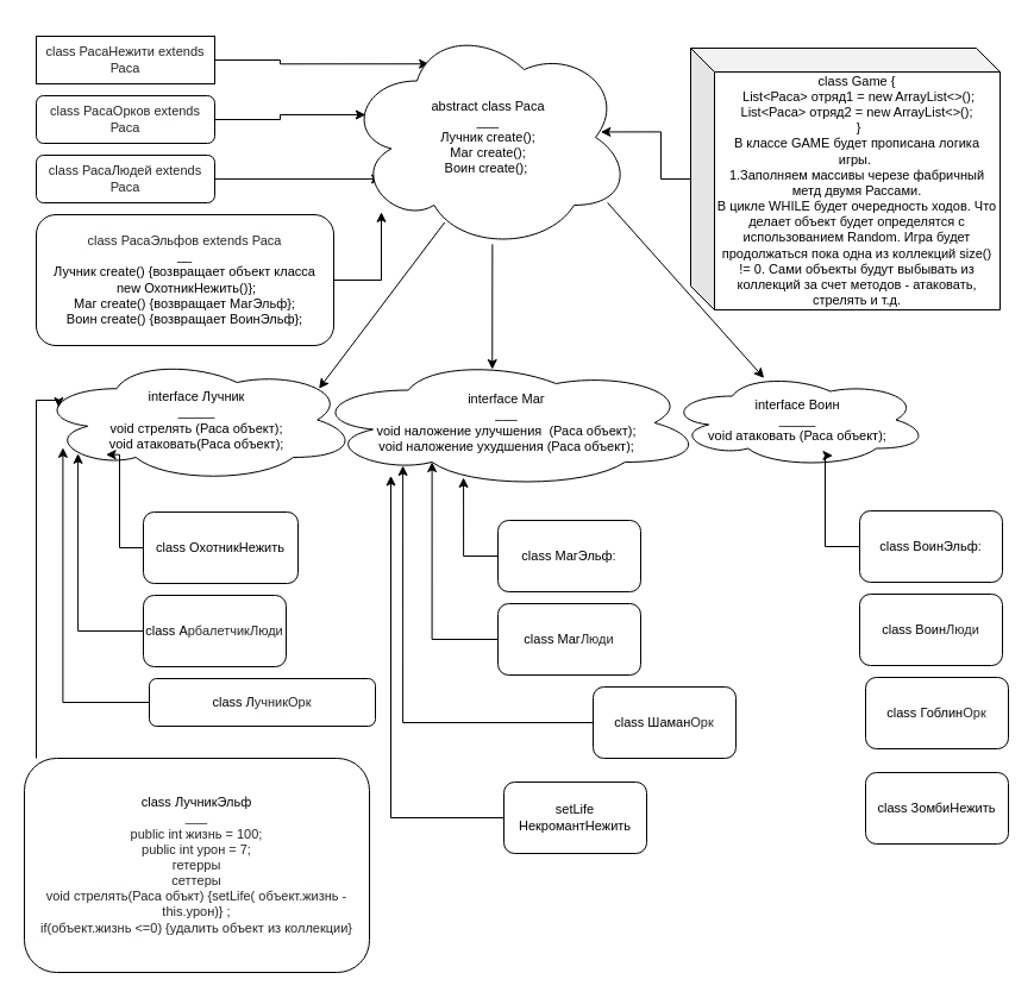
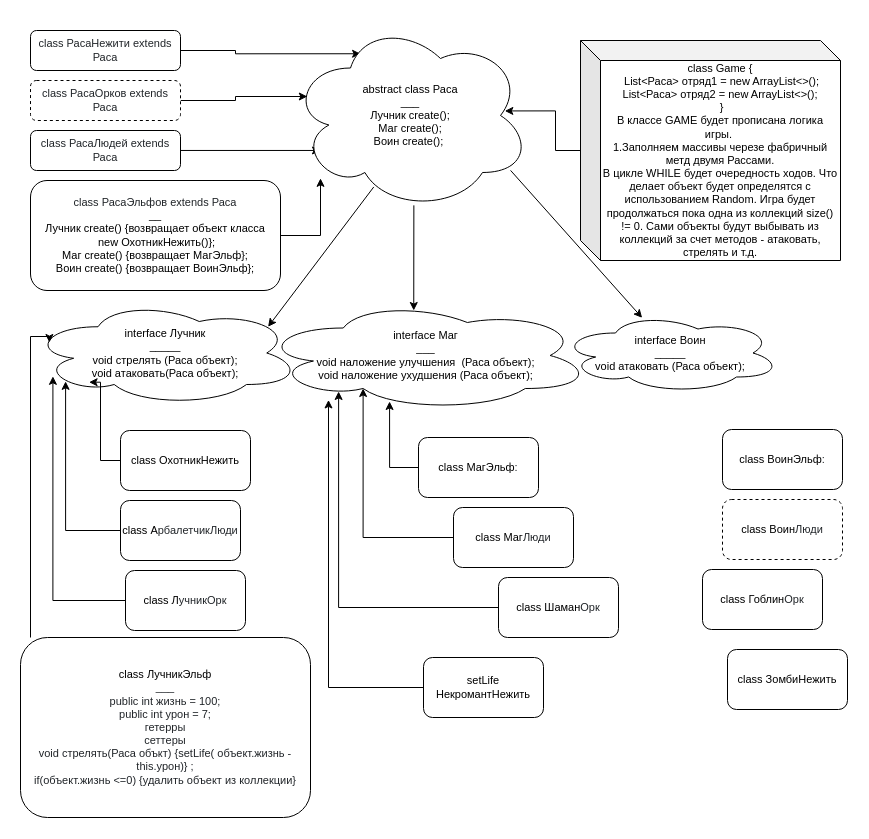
- <mxCell id="7" value="&lt;span style=&quot;color: rgb(33 , 37 , 41) ; font-family: &amp;#34;arial&amp;#34; , &amp;#34;helvetica neue&amp;#34; , sans-serif ; font-size: 11px ; text-align: left ; background-color: rgb(255 , 255 , 255)&quot;&gt;class РасаНежити&amp;nbsp;&lt;/span&gt;&lt;span style=&quot;color: rgb(33 , 37 , 41) ; font-family: &amp;#34;arial&amp;#34; , &amp;#34;helvetica neue&amp;#34; , sans-serif ; text-align: left ; background-color: rgb(255 , 255 , 255)&quot;&gt;extends Раса&lt;/span&gt;" style="whiteSpace=wrap;html=1;fontSize=11;glass=0;strokeWidth=1;shadow=0;rounded=0;" parent="1" vertex="1"><mxGeometry x="30" y="30" width="150" height="40" as="geometry" /></mxCell>
+ <mxCell id="7" value="&lt;span style=&quot;color: rgb(33 , 37 , 41) ; font-family: &amp;#34;arial&amp;#34; , &amp;#34;helvetica neue&amp;#34; , sans-serif ; font-size: 11px ; text-align: left ; background-color: rgb(255 , 255 , 255)&quot;&gt;class РасаНежити&amp;nbsp;&lt;/span&gt;&lt;span style=&quot;color: rgb(33 , 37 , 41) ; font-family: &amp;#34;arial&amp;#34; , &amp;#34;helvetica neue&amp;#34; , sans-serif ; text-align: left ; background-color: rgb(255 , 255 , 255)&quot;&gt;extends Раса&lt;/span&gt;" style="rounded=1;whiteSpace=wrap;html=1;fontSize=11;glass=0;strokeWidth=1;shadow=0;" parent="1" vertex="1"><mxGeometry x="30" y="30" width="150" height="40" as="geometry" /></mxCell>
- <mxCell id="9" value="&lt;span style=&quot;color: rgb(33 , 37 , 41) ; font-family: &amp;#34;arial&amp;#34; , &amp;#34;helvetica neue&amp;#34; , sans-serif ; font-size: 11px ; text-align: left ; background-color: rgb(255 , 255 , 255)&quot;&gt;class РасаОрков&amp;nbsp;&lt;/span&gt;&lt;span style=&quot;color: rgb(33 , 37 , 41) ; font-family: &amp;#34;arial&amp;#34; , &amp;#34;helvetica neue&amp;#34; , sans-serif ; text-align: left ; background-color: rgb(255 , 255 , 255)&quot;&gt;extends Раса&lt;/span&gt;" style="rounded=1;whiteSpace=wrap;html=1;fontSize=11;glass=0;strokeWidth=1;shadow=0;" parent="1" vertex="1"><mxGeometry x="30" y="80" width="150" height="40" as="geometry" /></mxCell>
+ <mxCell id="9" value="&lt;span style=&quot;color: rgb(33 , 37 , 41) ; font-family: &amp;#34;arial&amp;#34; , &amp;#34;helvetica neue&amp;#34; , sans-serif ; font-size: 11px ; text-align: left ; background-color: rgb(255 , 255 , 255)&quot;&gt;class РасаОрков&amp;nbsp;&lt;/span&gt;&lt;span style=&quot;color: rgb(33 , 37 , 41) ; font-family: &amp;#34;arial&amp;#34; , &amp;#34;helvetica neue&amp;#34; , sans-serif ; text-align: left ; background-color: rgb(255 , 255 , 255)&quot;&gt;extends Раса&lt;/span&gt;" style="rounded=1;whiteSpace=wrap;html=1;fontSize=11;glass=0;strokeWidth=1;shadow=0;dashed=1;" parent="1" vertex="1"><mxGeometry x="30" y="80" width="150" height="40" as="geometry" /></mxCell>
- <mxCell id="30" style="edgeStyle=orthogonalEdgeStyle;rounded=0;orthogonalLoop=1;jettySize=auto;html=1;exitX=0;exitY=0.5;exitDx=0;exitDy=0;fontSize=11;entryX=0.634;entryY=0.875;entryDx=0;entryDy=0;entryPerimeter=0;" parent="1" source="31" target="12" edge="1"><mxGeometry relative="1" as="geometry"><mxPoint x="693.09" y="392.98" as="targetPoint" /><Array as="points"><mxPoint x="693" y="459" /></Array></mxGeometry></mxCell>
- <mxCell id="32" value="class Воин&lt;span style=&quot;color: rgb(33 , 37 , 41) ; font-family: &amp;#34;arial&amp;#34; , &amp;#34;helvetica neue&amp;#34; , sans-serif ; font-size: 11px ; text-align: left ; background-color: rgb(255 , 255 , 255)&quot;&gt;Люди&lt;/span&gt;" style="rounded=1;whiteSpace=wrap;html=1;strokeWidth=1;fontSize=11;" parent="1" vertex="1"><mxGeometry x="722" y="499" width="120" height="60" as="geometry" /></mxCell>
+ <mxCell id="32" value="class Воин&lt;span style=&quot;color: rgb(33 , 37 , 41) ; font-family: &amp;#34;arial&amp;#34; , &amp;#34;helvetica neue&amp;#34; , sans-serif ; font-size: 11px ; text-align: left ; background-color: rgb(255 , 255 , 255)&quot;&gt;Люди&lt;/span&gt;" style="rounded=1;whiteSpace=wrap;html=1;strokeWidth=1;fontSize=11;dashed=1;" parent="1" vertex="1"><mxGeometry x="722" y="499" width="120" height="60" as="geometry" /></mxCell>
- <mxCell id="25" value="class Маг&lt;span style=&quot;color: rgb(33 , 37 , 41) ; font-family: &amp;#34;arial&amp;#34; , &amp;#34;helvetica neue&amp;#34; , sans-serif ; font-size: 11px ; text-align: left ; background-color: rgb(255 , 255 , 255)&quot;&gt;Люди&lt;/span&gt;" style="rounded=1;whiteSpace=wrap;html=1;strokeWidth=1;fontSize=11;" parent="1" vertex="1"><mxGeometry x="418" y="507" width="120" height="60" as="geometry" /></mxCell>
+ <mxCell id="25" value="class Маг&lt;span style=&quot;color: rgb(33 , 37 , 41) ; font-family: &amp;#34;arial&amp;#34; , &amp;#34;helvetica neue&amp;#34; , sans-serif ; font-size: 11px ; text-align: left ; background-color: rgb(255 , 255 , 255)&quot;&gt;Люди&lt;/span&gt;" style="rounded=1;whiteSpace=wrap;html=1;strokeWidth=1;fontSize=11;" parent="1" vertex="1"><mxGeometry x="453" y="507" width="120" height="60" as="geometry" /></mxCell>
- <mxCell id="19" value="class Л&lt;span style=&quot;color: rgb(33 , 37 , 41) ; font-family: &amp;#34;arial&amp;#34; , &amp;#34;helvetica neue&amp;#34; , sans-serif ; font-size: 11px ; text-align: left ; background-color: rgb(255 , 255 , 255)&quot;&gt;учникОрк&lt;/span&gt;" style="rounded=1;whiteSpace=wrap;html=1;strokeWidth=1;fontSize=11;" parent="1" vertex="1"><mxGeometry x="125" y="570" width="190" height="40" as="geometry" /></mxCell>
+ <mxCell id="19" value="class Л&lt;span style=&quot;color: rgb(33 , 37 , 41) ; font-family: &amp;#34;arial&amp;#34; , &amp;#34;helvetica neue&amp;#34; , sans-serif ; font-size: 11px ; text-align: left ; background-color: rgb(255 , 255 , 255)&quot;&gt;учникОрк&lt;/span&gt;" style="rounded=1;whiteSpace=wrap;html=1;strokeWidth=1;fontSize=11;" parent="1" vertex="1"><mxGeometry x="125" y="570" width="120" height="60" as="geometry" /></mxCell>
- <mxCell id="33" value="class Гоблин&lt;span style=&quot;color: rgb(33 , 37 , 41) ; font-family: &amp;#34;arial&amp;#34; , &amp;#34;helvetica neue&amp;#34; , sans-serif ; font-size: 11px ; text-align: left ; background-color: rgb(255 , 255 , 255)&quot;&gt;Орк&lt;/span&gt;" style="rounded=1;whiteSpace=wrap;html=1;strokeWidth=1;fontSize=11;" parent="1" vertex="1"><mxGeometry x="727" y="569" width="120" height="60" as="geometry" /></mxCell>
+ <mxCell id="33" value="class Гоблин&lt;span style=&quot;color: rgb(33 , 37 , 41) ; font-family: &amp;#34;arial&amp;#34; , &amp;#34;helvetica neue&amp;#34; , sans-serif ; font-size: 11px ; text-align: left ; background-color: rgb(255 , 255 , 255)&quot;&gt;Орк&lt;/span&gt;" style="rounded=1;whiteSpace=wrap;html=1;strokeWidth=1;fontSize=11;" parent="1" vertex="1"><mxGeometry x="702" y="569" width="120" height="60" as="geometry" /></mxCell>
